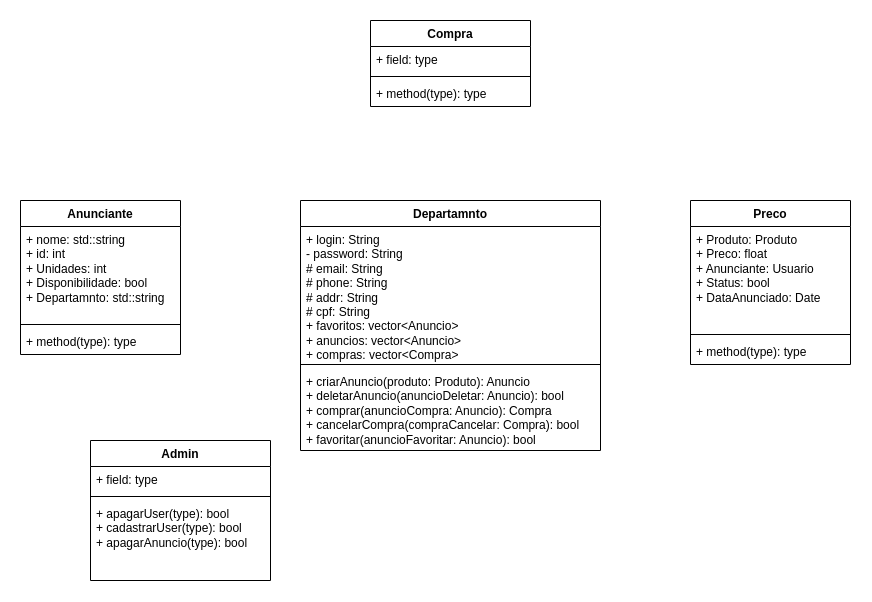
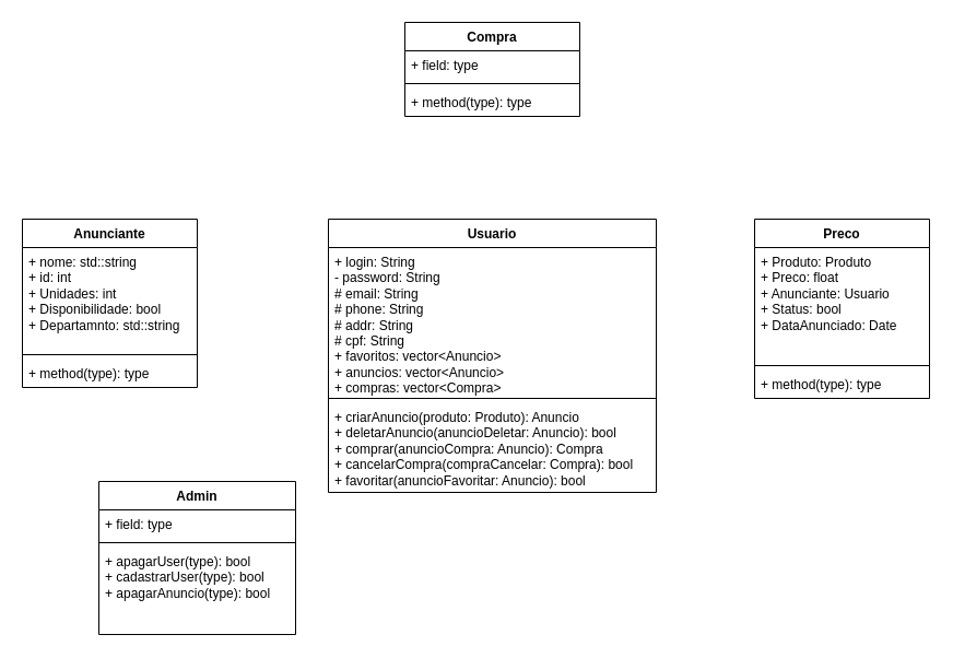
- <mxCell id="2" value="Departamnto" style="swimlane;fontStyle=1;align=center;verticalAlign=top;childLayout=stackLayout;horizontal=1;startSize=26;horizontalStack=0;resizeParent=1;resizeParentMax=0;resizeLast=0;collapsible=1;marginBottom=0;whiteSpace=wrap;html=1;" parent="1" vertex="1"><mxGeometry x="300" y="200" width="300" height="250" as="geometry" /></mxCell>
+ <mxCell id="2" value="Usuario" style="swimlane;fontStyle=1;align=center;verticalAlign=top;childLayout=stackLayout;horizontal=1;startSize=26;horizontalStack=0;resizeParent=1;resizeParentMax=0;resizeLast=0;collapsible=1;marginBottom=0;whiteSpace=wrap;html=1;" parent="1" vertex="1"><mxGeometry x="300" y="200" width="300" height="250" as="geometry" /></mxCell>
